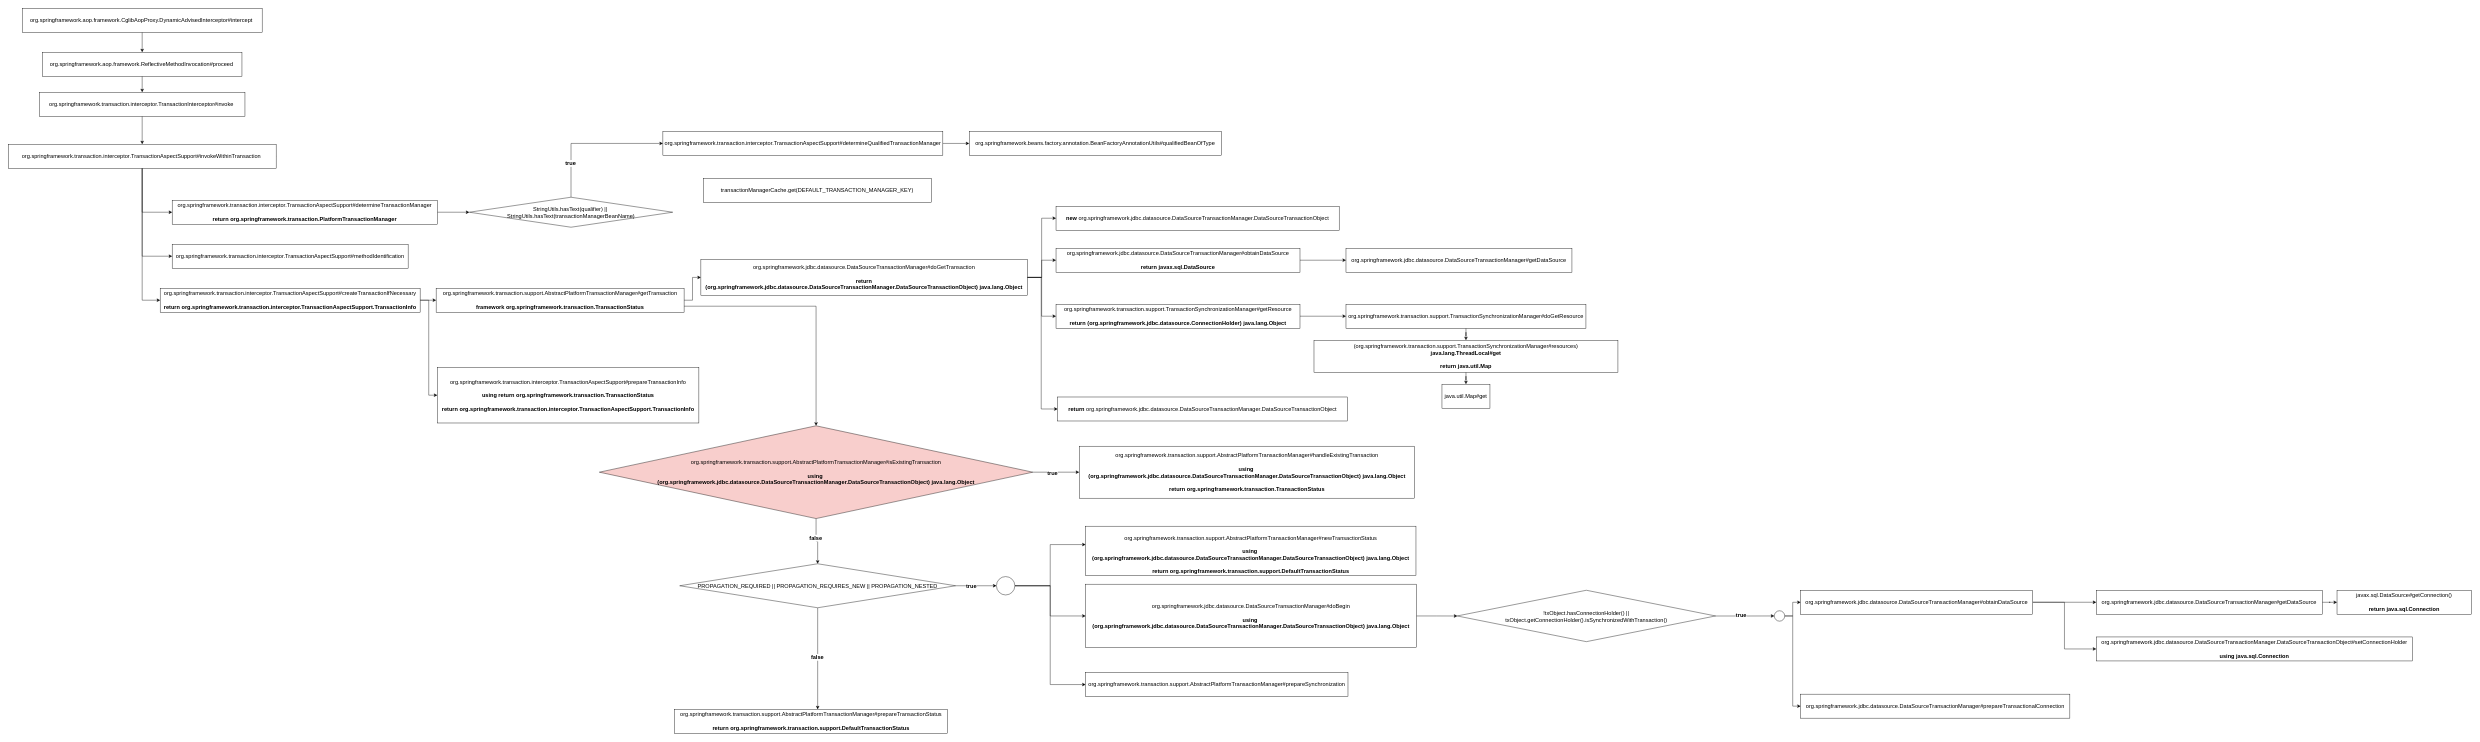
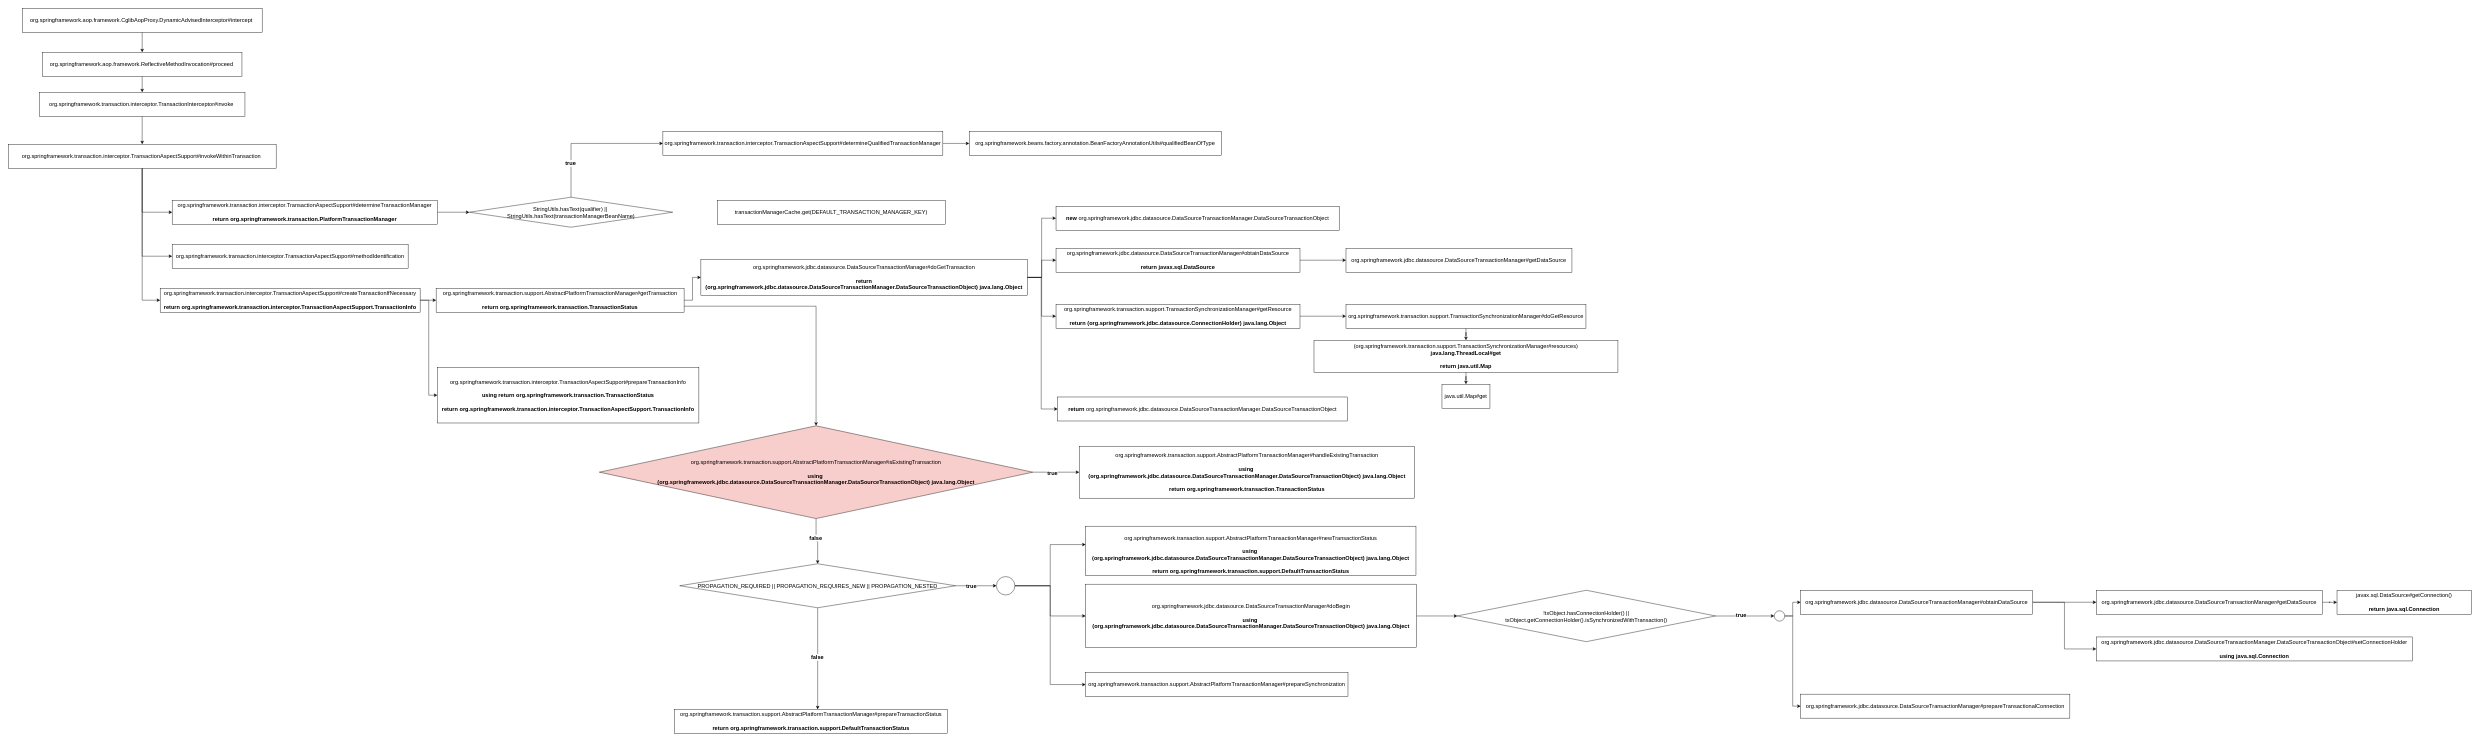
- <mxCell id="13" value="transactionManagerCache.get(DEFAULT_TRANSACTION_MANAGER_KEY)" style="whiteSpace=wrap;html=1;fontSize=14;rounded=0;" vertex="1" parent="1"><mxGeometry x="1758" y="445" width="570" height="60" as="geometry" /></mxCell>
+ <mxCell id="13" value="transactionManagerCache.get(DEFAULT_TRANSACTION_MANAGER_KEY)" style="whiteSpace=wrap;html=1;fontSize=14;rounded=0;" vertex="1" parent="1"><mxGeometry x="1793" y="500" width="570" height="60" as="geometry" /></mxCell>
- <mxCell id="24" value="org.springframework.transaction.support.AbstractPlatformTransactionManager#getTransaction&lt;br&gt;&lt;br&gt;&lt;b&gt;framework&amp;nbsp;org.springframework.transaction.TransactionStatus&lt;/b&gt;" style="whiteSpace=wrap;html=1;fontSize=14;rounded=0;" vertex="1" parent="1"><mxGeometry x="1090" y="720" width="620" height="60" as="geometry" /></mxCell>
+ <mxCell id="24" value="org.springframework.transaction.support.AbstractPlatformTransactionManager#getTransaction&lt;br&gt;&lt;br&gt;&lt;b&gt;return&amp;nbsp;org.springframework.transaction.TransactionStatus&lt;/b&gt;" style="whiteSpace=wrap;html=1;fontSize=14;rounded=0;" vertex="1" parent="1"><mxGeometry x="1090" y="720" width="620" height="60" as="geometry" /></mxCell>
